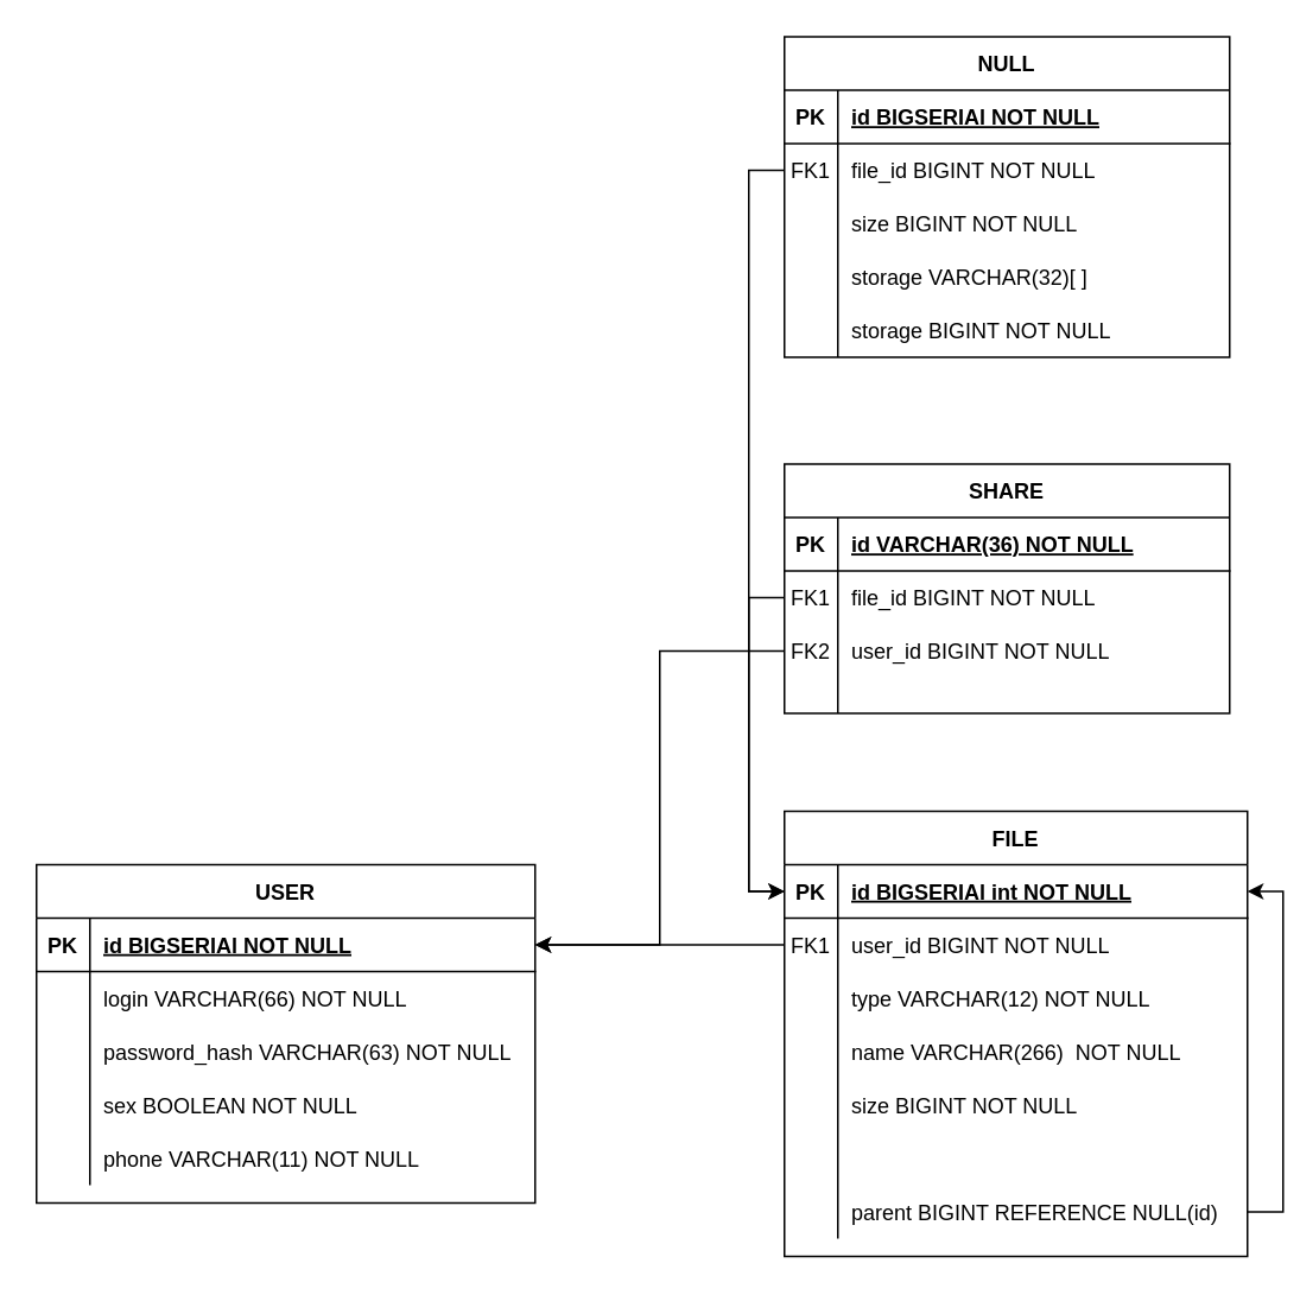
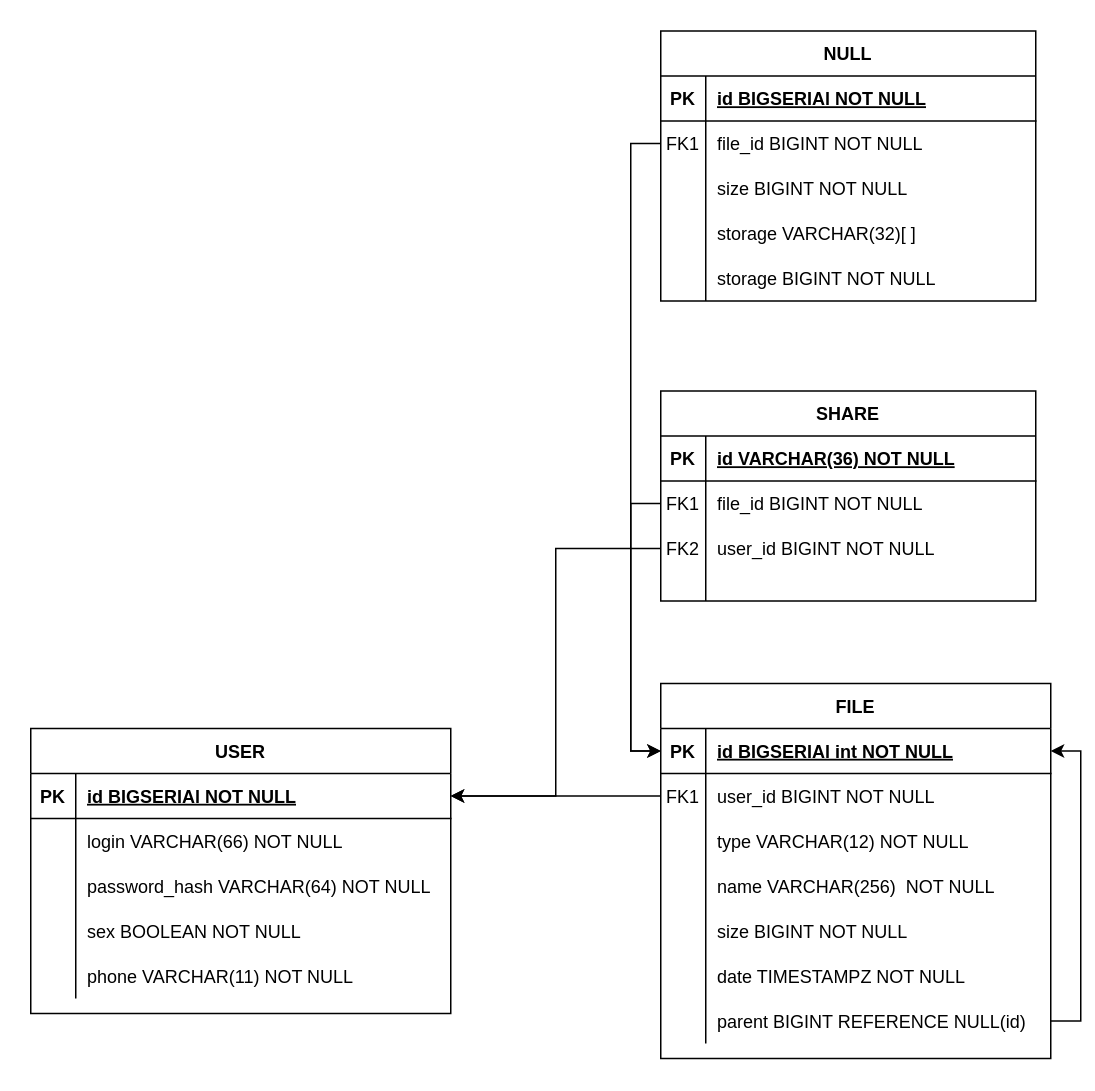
- <mxCell id="50" value="password_hash VARCHAR(63) NOT NULL" style="shape=partialRectangle;overflow=hidden;connectable=0;fillColor=none;top=0;left=0;bottom=0;right=0;align=left;spacingLeft=6;" parent="48" vertex="1"><mxGeometry x="30" width="250" height="30" as="geometry" /></mxCell>
+ <mxCell id="50" value="password_hash VARCHAR(64) NOT NULL" style="shape=partialRectangle;overflow=hidden;connectable=0;fillColor=none;top=0;left=0;bottom=0;right=0;align=left;spacingLeft=6;" parent="48" vertex="1"><mxGeometry x="30" width="250" height="30" as="geometry" /></mxCell>
- <mxCell id="14" value="name VARCHAR(266)  NOT NULL" style="shape=partialRectangle;overflow=hidden;connectable=0;fillColor=none;top=0;left=0;bottom=0;right=0;align=left;spacingLeft=6;" parent="12" vertex="1"><mxGeometry x="30" width="230" height="30" as="geometry" /></mxCell>
+ <mxCell id="14" value="name VARCHAR(256)  NOT NULL" style="shape=partialRectangle;overflow=hidden;connectable=0;fillColor=none;top=0;left=0;bottom=0;right=0;align=left;spacingLeft=6;" parent="12" vertex="1"><mxGeometry x="30" width="230" height="30" as="geometry" /></mxCell>
+ <mxCell id="20" value="date TIMESTAMPZ NOT NULL" style="shape=partialRectangle;overflow=hidden;connectable=0;fillColor=none;top=0;left=0;bottom=0;right=0;align=left;spacingLeft=6;" vertex="1" parent="18"><mxGeometry x="30" width="230" height="30" as="geometry" /></mxCell>
